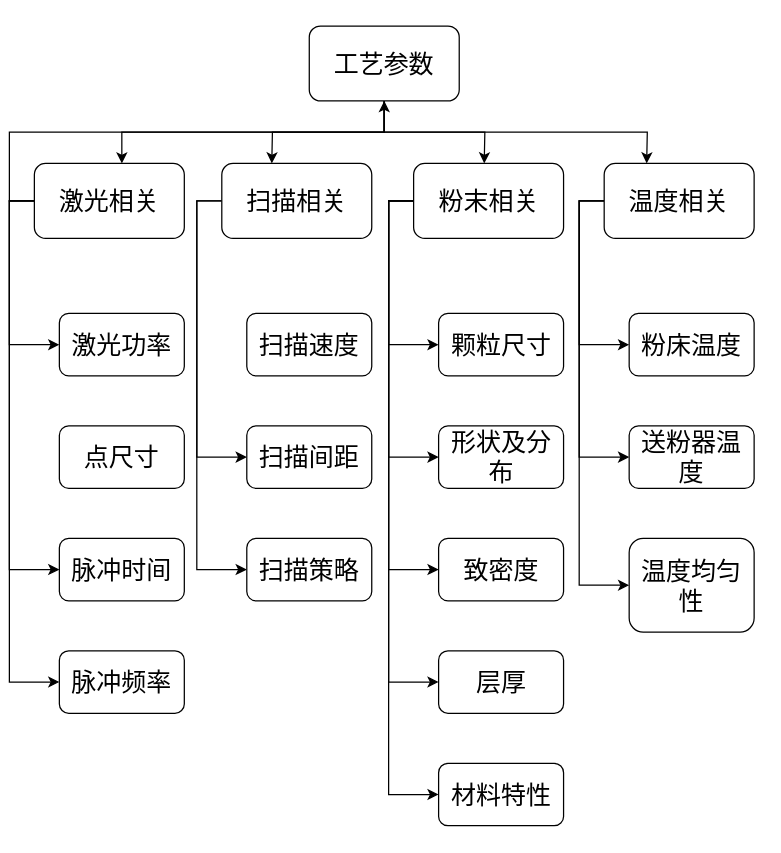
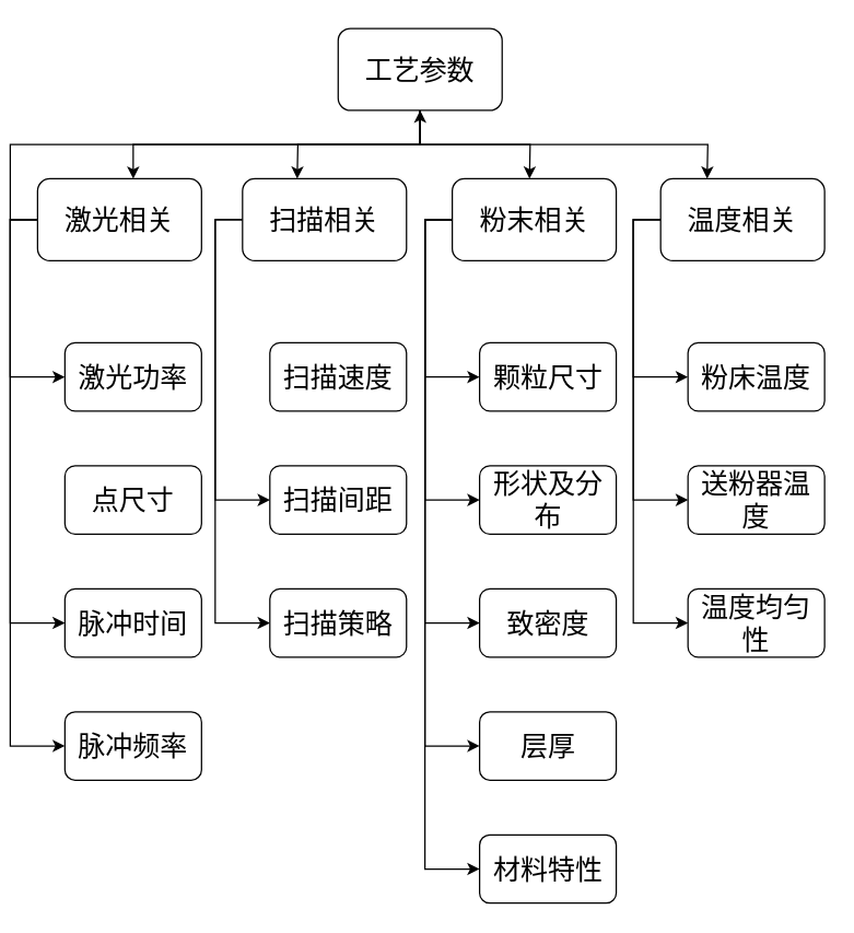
- <mxCell id="39" value="&lt;font style=&quot;font-size: 20px&quot;&gt;温度均匀性&lt;/font&gt;" style="rounded=1;whiteSpace=wrap;html=1;" vertex="1" parent="1"><mxGeometry x="496" y="430" width="100" height="75" as="geometry" /></mxCell>
+ <mxCell id="39" value="&lt;font style=&quot;font-size: 20px&quot;&gt;温度均匀性&lt;/font&gt;" style="rounded=1;whiteSpace=wrap;html=1;" vertex="1" parent="1"><mxGeometry x="496" y="430" width="100" height="50" as="geometry" /></mxCell>
